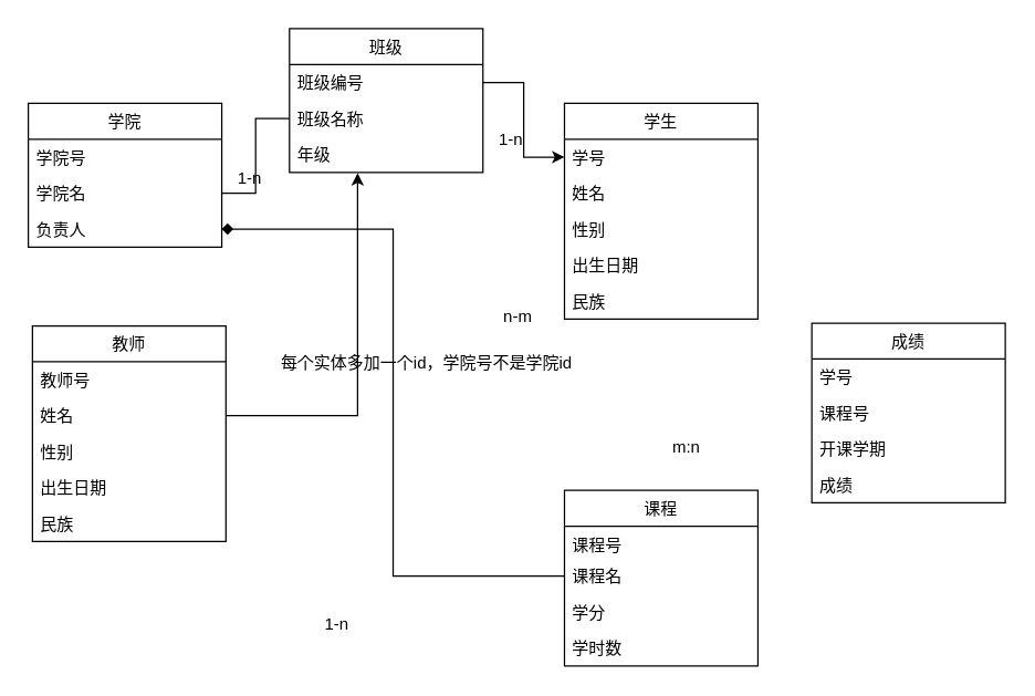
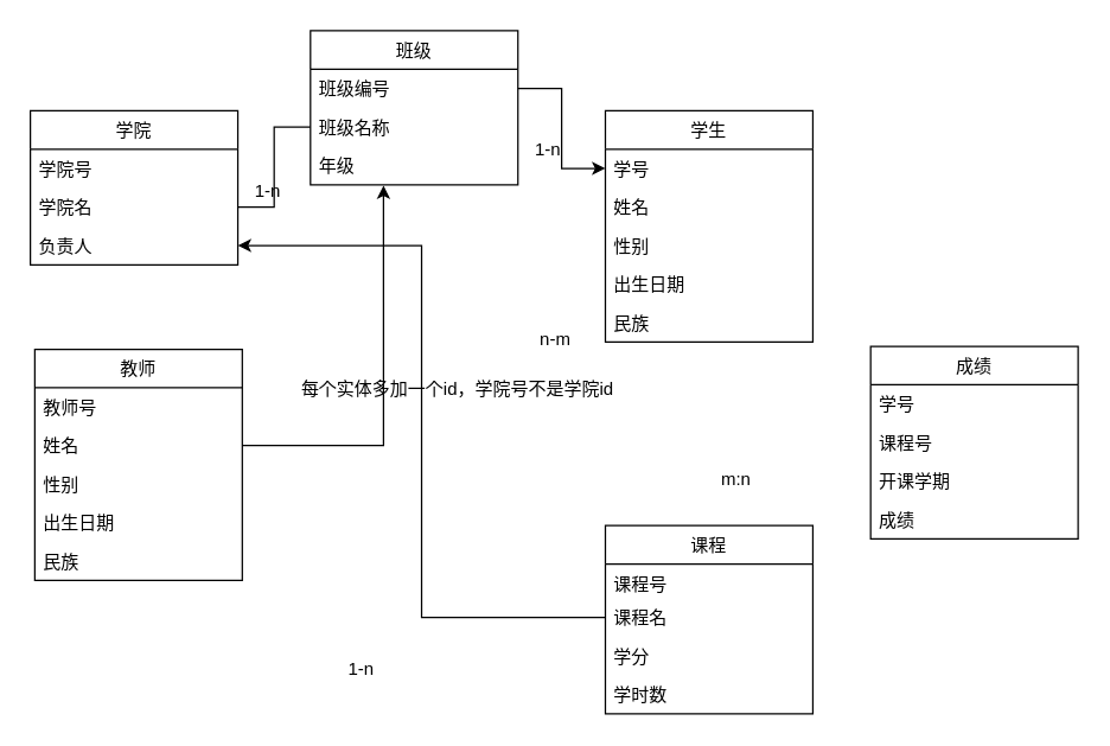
- <mxCell id="38" style="edgeStyle=orthogonalEdgeStyle;rounded=0;orthogonalLoop=1;jettySize=auto;html=1;exitX=0;exitY=0.5;exitDx=0;exitDy=0;fontColor=#000000;endArrow=diamond;" edge="1" parent="1" source="12" target="5"><mxGeometry relative="1" as="geometry"><Array as="points"><mxPoint x="284" y="416" /><mxPoint x="284" y="165" /></Array></mxGeometry></mxCell>
+ <mxCell id="38" style="edgeStyle=orthogonalEdgeStyle;rounded=0;orthogonalLoop=1;jettySize=auto;html=1;exitX=0;exitY=0.5;exitDx=0;exitDy=0;fontColor=#000000;" edge="1" parent="1" source="12" target="5"><mxGeometry relative="1" as="geometry"><Array as="points"><mxPoint x="284" y="416" /><mxPoint x="284" y="165" /></Array></mxGeometry></mxCell>
